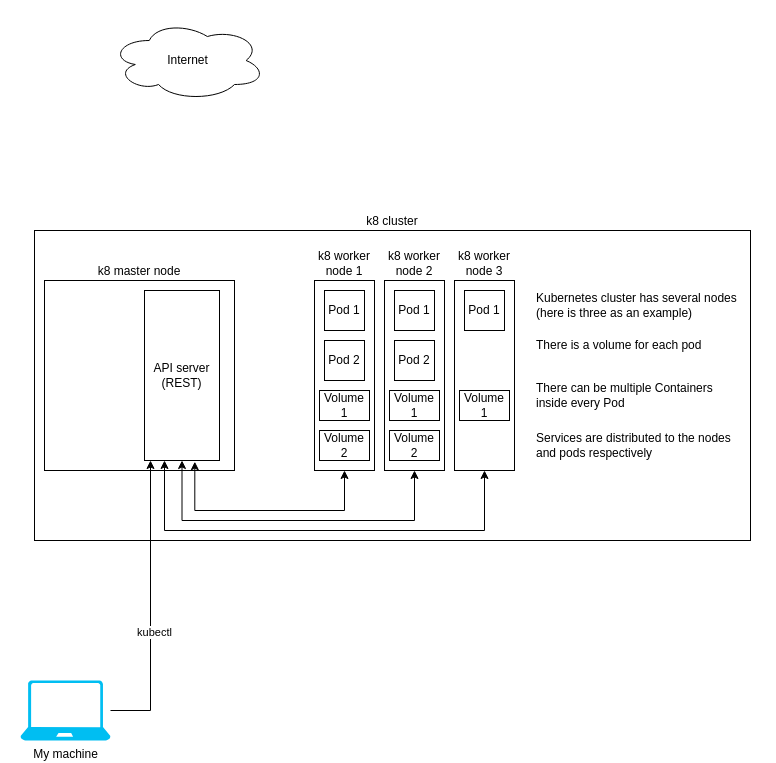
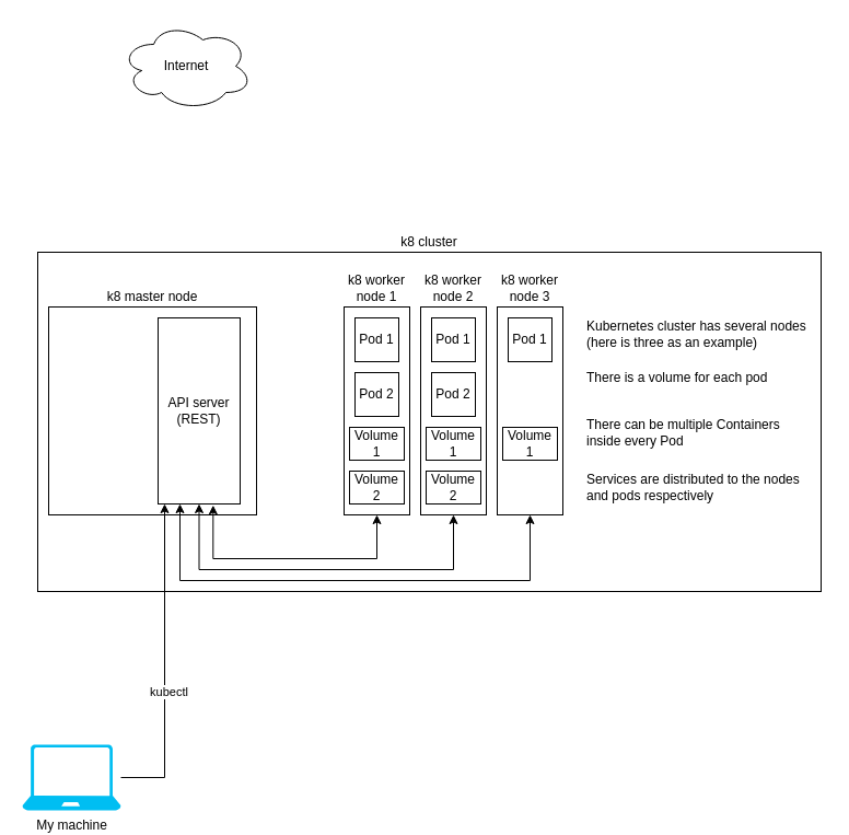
- <mxCell id="20" value="Internet" style="ellipse;shape=cloud;whiteSpace=wrap;html=1;" vertex="1" parent="1"><mxGeometry x="110" y="20" width="155" height="80" as="geometry" /></mxCell>
+ <mxCell id="20" value="Internet" style="ellipse;shape=cloud;whiteSpace=wrap;html=1;" vertex="1" parent="1"><mxGeometry x="110" y="20" width="120" height="80" as="geometry" /></mxCell>
